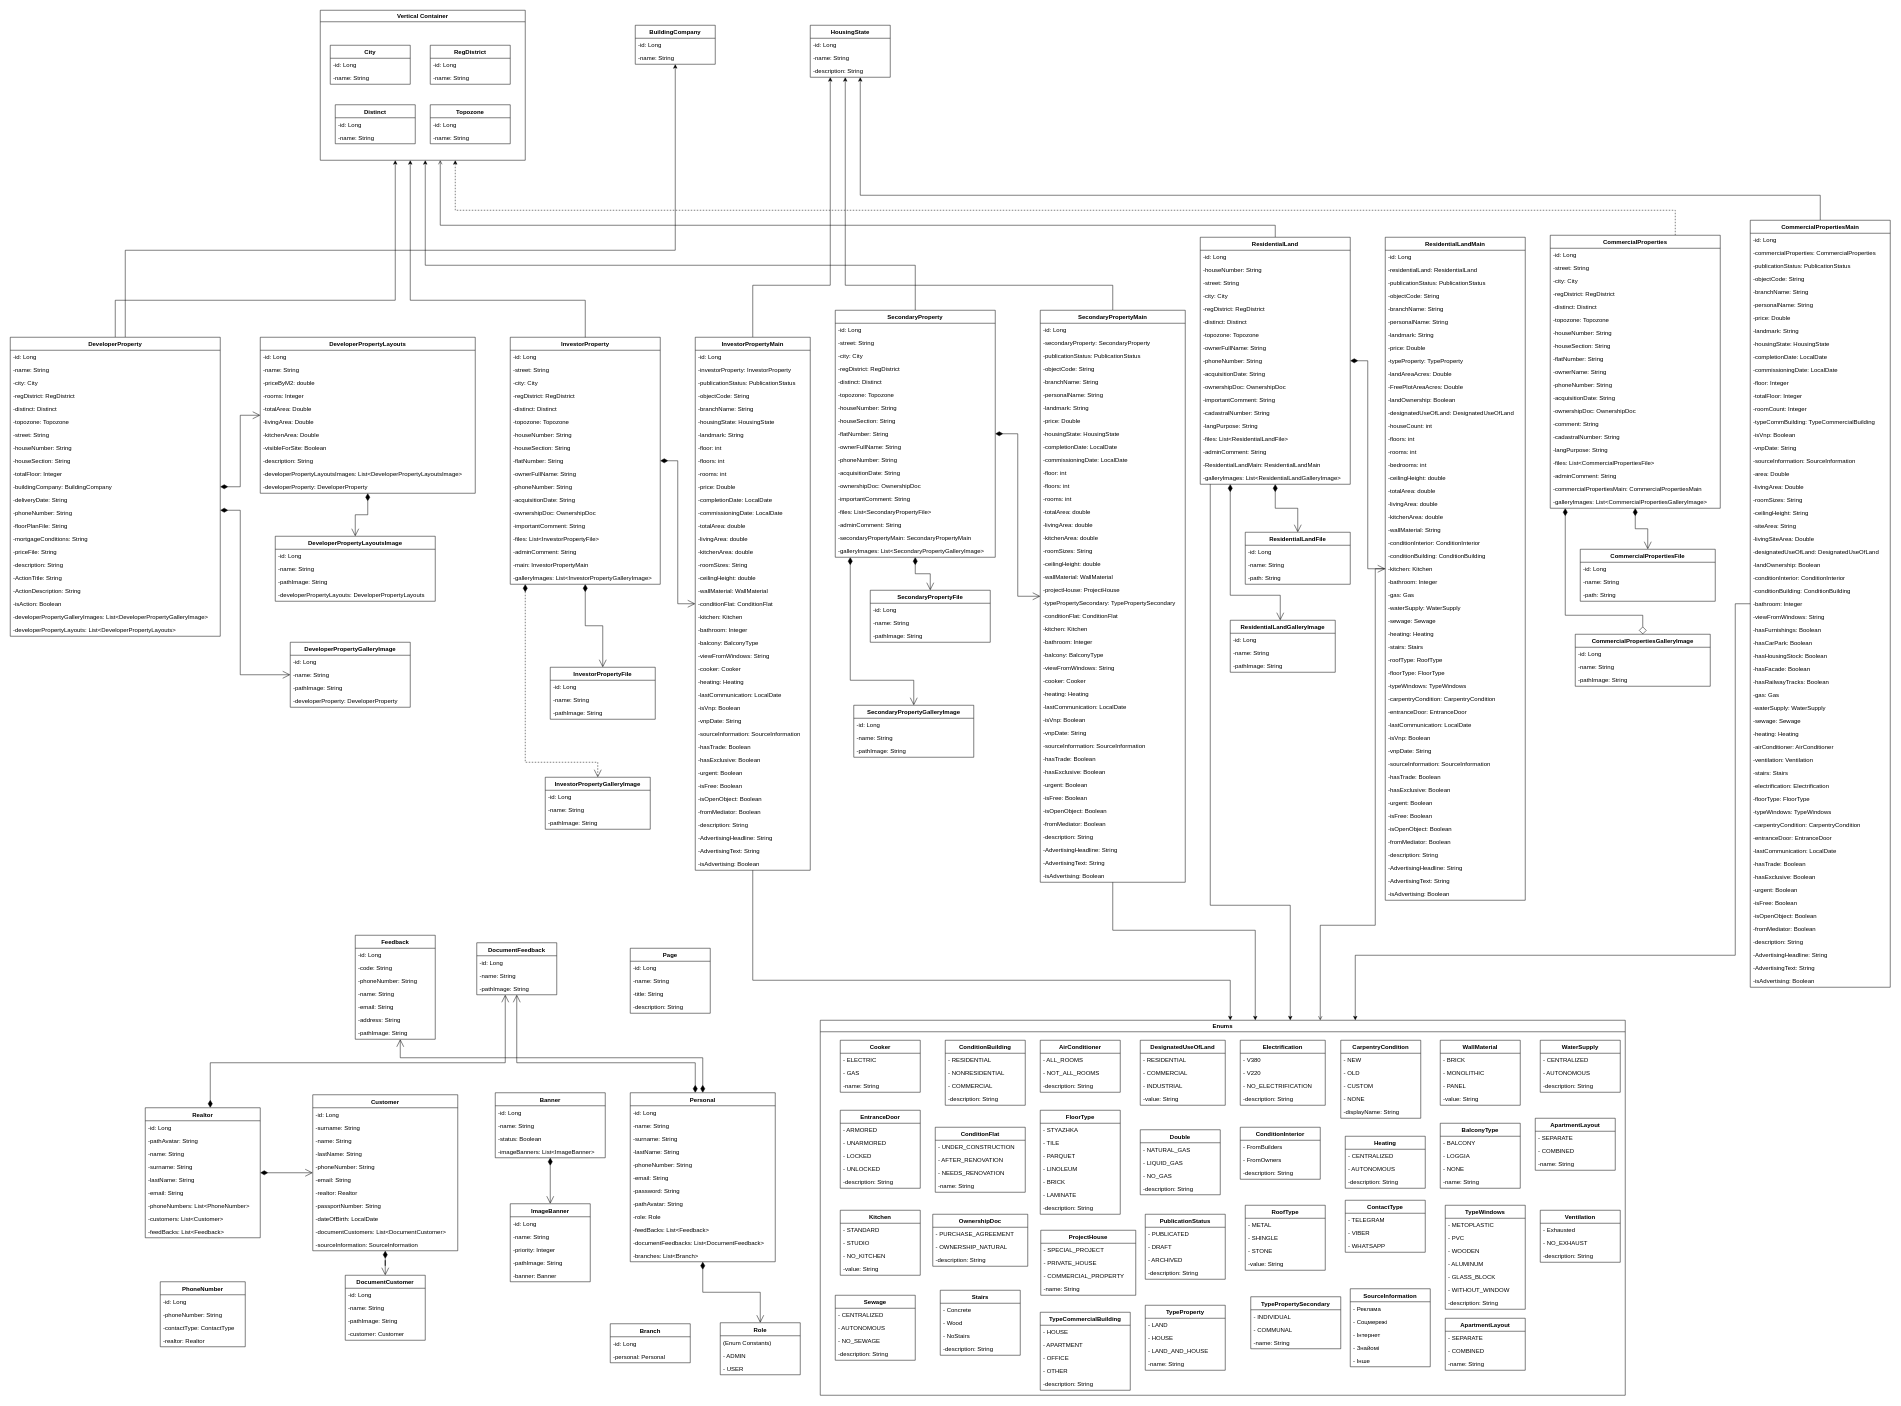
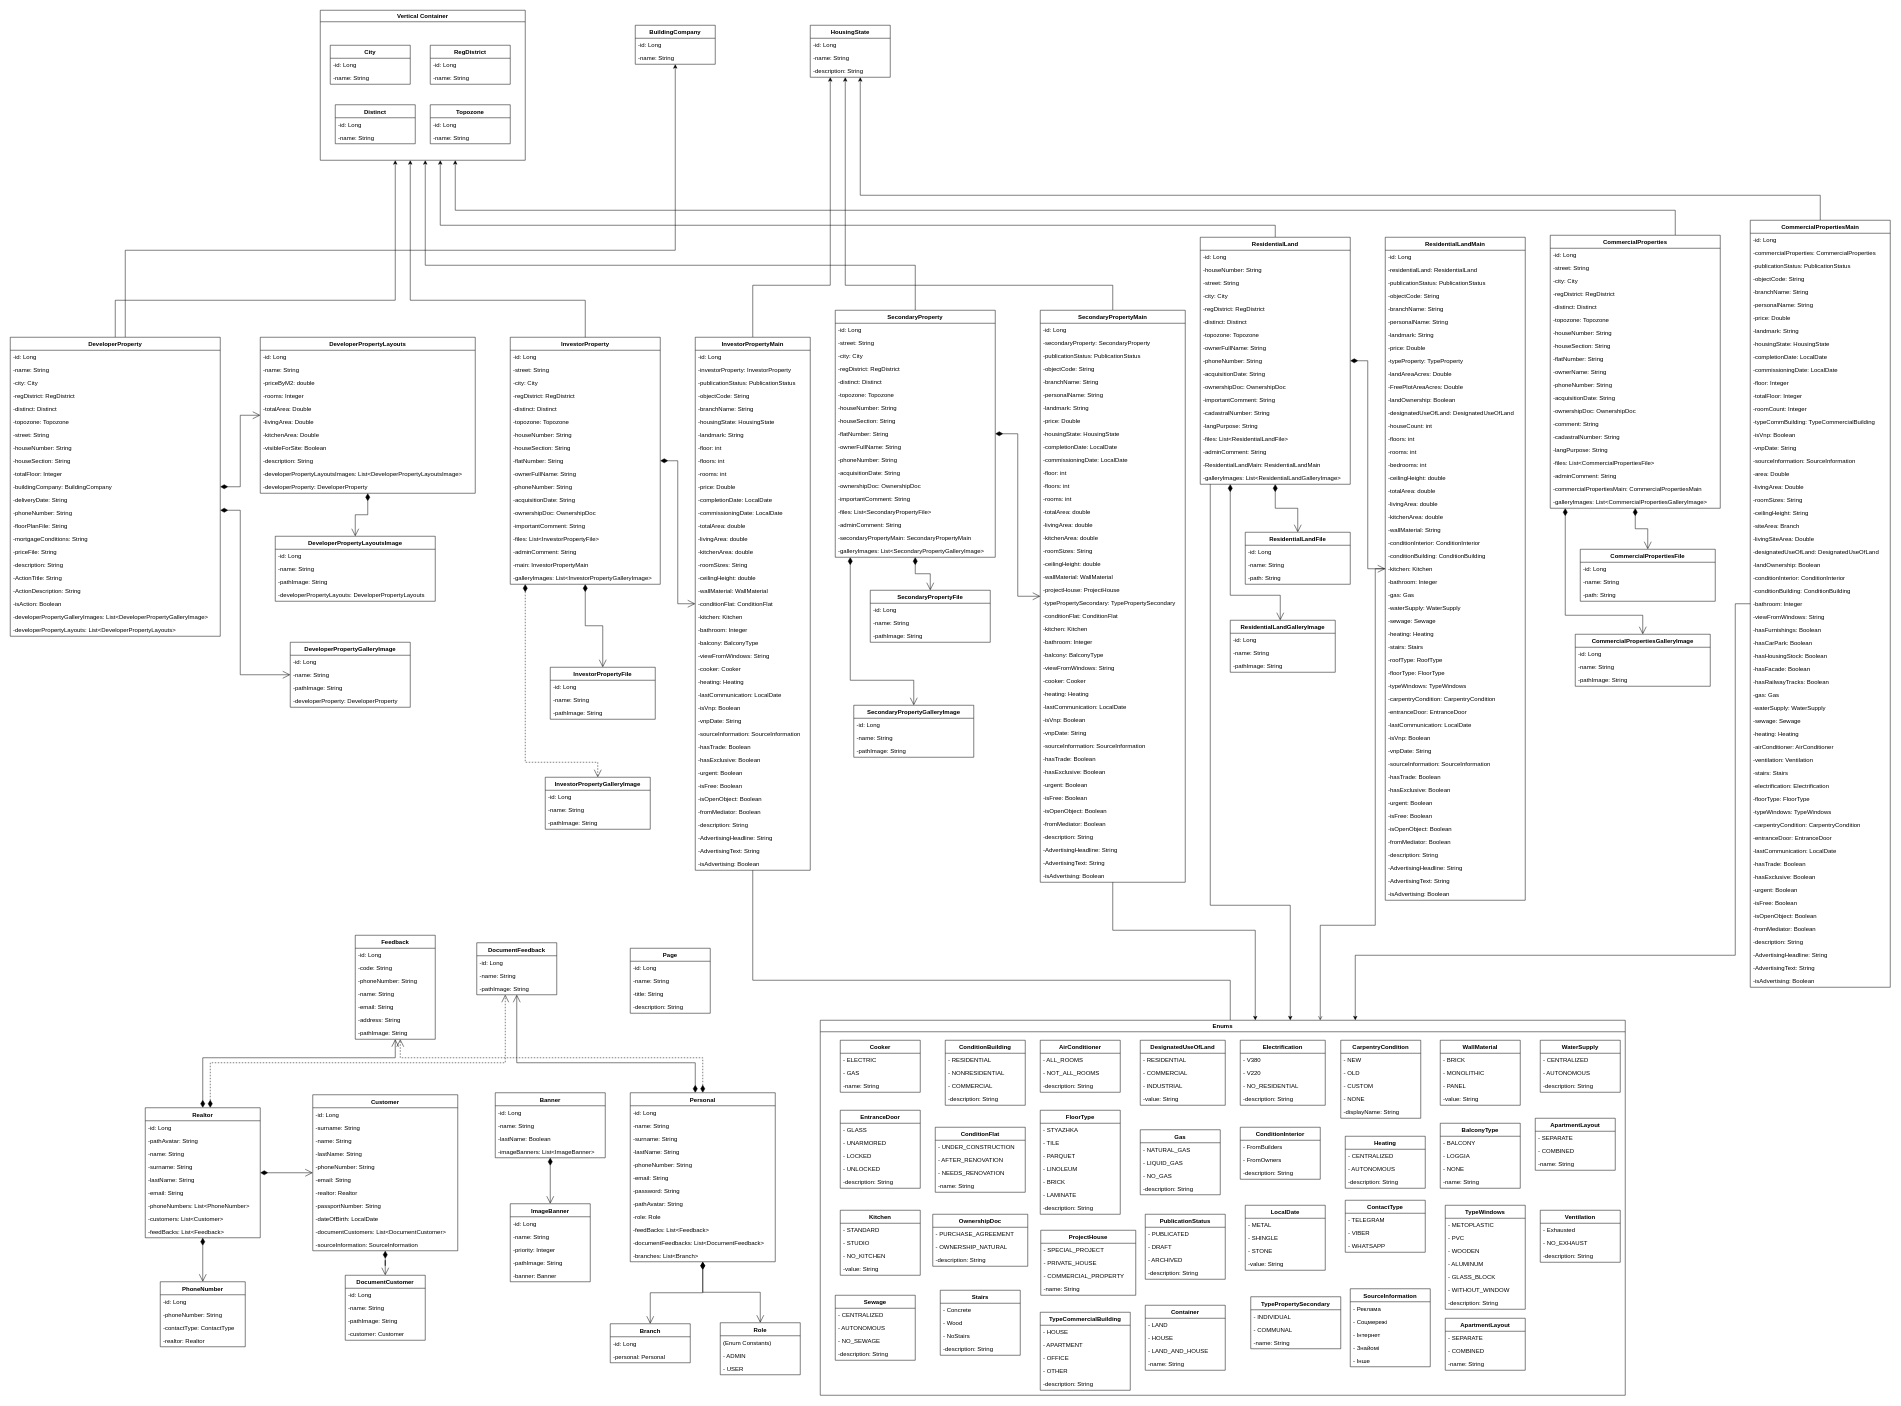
- <mxCell id="313" style="edgeStyle=orthogonalEdgeStyle;rounded=0;orthogonalLoop=1;jettySize=auto;html=1;endArrow=open;" parent="1" source="314" target="626" edge="1"><mxGeometry relative="1" as="geometry"><Array as="points"><mxPoint x="2550" y="450" /><mxPoint x="880" y="450" /></Array></mxGeometry></mxCell>
+ <mxCell id="313" style="edgeStyle=orthogonalEdgeStyle;rounded=0;orthogonalLoop=1;jettySize=auto;html=1;" parent="1" source="314" target="626" edge="1"><mxGeometry relative="1" as="geometry"><Array as="points"><mxPoint x="2550" y="450" /><mxPoint x="880" y="450" /></Array></mxGeometry></mxCell>
- <mxCell id="95" style="edgeStyle=orthogonalEdgeStyle;rounded=0;orthogonalLoop=1;jettySize=auto;html=1;dashed=1;" parent="1" source="96" target="626" edge="1"><mxGeometry relative="1" as="geometry"><Array as="points"><mxPoint x="3350" y="420" /><mxPoint x="910" y="420" /></Array></mxGeometry></mxCell>
+ <mxCell id="95" style="edgeStyle=orthogonalEdgeStyle;rounded=0;orthogonalLoop=1;jettySize=auto;html=1;" parent="1" source="96" target="626" edge="1"><mxGeometry relative="1" as="geometry"><Array as="points"><mxPoint x="3350" y="420" /><mxPoint x="910" y="420" /></Array></mxGeometry></mxCell>
- <mxCell id="150" value="-siteArea: String" style="text;strokeColor=none;fillColor=none;align=left;verticalAlign=top;spacingLeft=4;spacingRight=4;overflow=hidden;rotatable=0;points=[[0,0.5],[1,0.5]];portConstraint=eastwest;" parent="127" vertex="1"><mxGeometry y="598" width="280" height="26" as="geometry" /></mxCell>
+ <mxCell id="150" value="-siteArea: Branch" style="text;strokeColor=none;fillColor=none;align=left;verticalAlign=top;spacingLeft=4;spacingRight=4;overflow=hidden;rotatable=0;points=[[0,0.5],[1,0.5]];portConstraint=eastwest;" parent="127" vertex="1"><mxGeometry y="598" width="280" height="26" as="geometry" /></mxCell>
- <mxCell id="94" style="edgeStyle=orthogonalEdgeStyle;rounded=0;orthogonalLoop=1;jettySize=auto;html=1;startArrow=diamondThin;startFill=1;endArrow=diamond;endFill=0;endSize=13;startSize=13;" parent="1" source="96" target="121" edge="1"><mxGeometry relative="1" as="geometry"><Array as="points"><mxPoint x="3130" y="1230" /><mxPoint x="3285" y="1230" /></Array></mxGeometry></mxCell>
+ <mxCell id="94" style="edgeStyle=orthogonalEdgeStyle;rounded=0;orthogonalLoop=1;jettySize=auto;html=1;startArrow=diamondThin;startFill=1;endArrow=open;endFill=0;endSize=13;startSize=13;" parent="1" source="96" target="121" edge="1"><mxGeometry relative="1" as="geometry"><Array as="points"><mxPoint x="3130" y="1230" /><mxPoint x="3285" y="1230" /></Array></mxGeometry></mxCell>
- <mxCell id="268" style="edgeStyle=orthogonalEdgeStyle;rounded=0;orthogonalLoop=1;jettySize=auto;html=1;" parent="1" source="269" target="470" edge="1"><mxGeometry relative="1" as="geometry"><mxPoint x="950" y="2020" as="targetPoint" /><Array as="points"><mxPoint x="1505" y="1960" /><mxPoint x="2460" y="1960" /></Array></mxGeometry></mxCell>
+ <mxCell id="268" style="edgeStyle=orthogonalEdgeStyle;rounded=0;orthogonalLoop=1;jettySize=auto;html=1;endArrow=none;" parent="1" source="269" target="470" edge="1"><mxGeometry relative="1" as="geometry"><mxPoint x="950" y="2020" as="targetPoint" /><Array as="points"><mxPoint x="1505" y="1960" /><mxPoint x="2460" y="1960" /></Array></mxGeometry></mxCell>
- <mxCell id="625" style="edgeStyle=orthogonalEdgeStyle;rounded=0;orthogonalLoop=1;jettySize=auto;html=1;startArrow=diamondThin;startFill=1;endArrow=open;endFill=0;endSize=13;startSize=13;" parent="1" source="54" target="33" edge="1"><mxGeometry relative="1" as="geometry"><Array as="points"><mxPoint x="1405" y="2115" /><mxPoint x="800" y="2115" /></Array></mxGeometry></mxCell>
+ <mxCell id="625" style="edgeStyle=orthogonalEdgeStyle;rounded=0;orthogonalLoop=1;jettySize=auto;html=1;startArrow=diamondThin;startFill=1;endArrow=open;endFill=0;endSize=13;startSize=13;dashed=1;" parent="1" source="54" target="33" edge="1"><mxGeometry relative="1" as="geometry"><Array as="points"><mxPoint x="1405" y="2115" /><mxPoint x="800" y="2115" /></Array></mxGeometry></mxCell>
- <mxCell id="75" style="edgeStyle=orthogonalEdgeStyle;rounded=0;orthogonalLoop=1;jettySize=auto;html=1;startArrow=diamondThin;startFill=1;endArrow=open;endFill=0;endSize=13;startSize=13;" parent="1" source="76" target="29" edge="1"><mxGeometry relative="1" as="geometry"><Array as="points"><mxPoint x="420" y="2125" /><mxPoint x="1010" y="2125" /></Array></mxGeometry></mxCell>
+ <mxCell id="75" style="edgeStyle=orthogonalEdgeStyle;rounded=0;orthogonalLoop=1;jettySize=auto;html=1;startArrow=diamondThin;startFill=1;endArrow=open;endFill=0;endSize=13;startSize=13;dashed=1;" parent="1" source="76" target="29" edge="1"><mxGeometry relative="1" as="geometry"><Array as="points"><mxPoint x="420" y="2125" /><mxPoint x="1010" y="2125" /></Array></mxGeometry></mxCell>
- <mxCell id="492" value="- NO_ELECTRIFICATION" style="text;strokeColor=none;fillColor=none;align=left;verticalAlign=top;spacingLeft=4;spacingRight=4;overflow=hidden;rotatable=0;points=[[0,0.5],[1,0.5]];portConstraint=eastwest;" parent="489" vertex="1"><mxGeometry y="78" width="170" height="26" as="geometry" /></mxCell>
+ <mxCell id="492" value="- NO_RESIDENTIAL" style="text;strokeColor=none;fillColor=none;align=left;verticalAlign=top;spacingLeft=4;spacingRight=4;overflow=hidden;rotatable=0;points=[[0,0.5],[1,0.5]];portConstraint=eastwest;" parent="489" vertex="1"><mxGeometry y="78" width="170" height="26" as="geometry" /></mxCell>
+ <mxCell id="74" style="edgeStyle=orthogonalEdgeStyle;rounded=0;orthogonalLoop=1;jettySize=auto;html=1;startArrow=diamondThin;startFill=1;endArrow=open;endFill=0;endSize=13;startSize=13;" parent="1" source="76" target="33" edge="1"><mxGeometry relative="1" as="geometry"><Array as="points"><mxPoint x="405" y="2115" /><mxPoint x="790" y="2115" /></Array></mxGeometry></mxCell>
- <mxCell id="495" value="- ARMORED" style="text;strokeColor=none;fillColor=none;align=left;verticalAlign=top;spacingLeft=4;spacingRight=4;overflow=hidden;rotatable=0;points=[[0,0.5],[1,0.5]];portConstraint=eastwest;" parent="494" vertex="1"><mxGeometry y="26" width="160" height="26" as="geometry" /></mxCell>
+ <mxCell id="495" value="- GLASS" style="text;strokeColor=none;fillColor=none;align=left;verticalAlign=top;spacingLeft=4;spacingRight=4;overflow=hidden;rotatable=0;points=[[0,0.5],[1,0.5]];portConstraint=eastwest;" parent="494" vertex="1"><mxGeometry y="26" width="160" height="26" as="geometry" /></mxCell>
- <mxCell id="513" value="Double" style="swimlane;fontStyle=1;childLayout=stackLayout;horizontal=1;startSize=26;horizontalStack=0;resizeParent=1;resizeParentMax=0;resizeLast=0;collapsible=1;marginBottom=0;" parent="470" vertex="1"><mxGeometry x="640" y="219" width="160" height="130" as="geometry" /></mxCell>
+ <mxCell id="513" value="Gas" style="swimlane;fontStyle=1;childLayout=stackLayout;horizontal=1;startSize=26;horizontalStack=0;resizeParent=1;resizeParentMax=0;resizeLast=0;collapsible=1;marginBottom=0;" parent="470" vertex="1"><mxGeometry x="640" y="219" width="160" height="130" as="geometry" /></mxCell>
- <mxCell id="6" value="-status: Boolean" style="text;strokeColor=none;fillColor=none;align=left;verticalAlign=top;spacingLeft=4;spacingRight=4;overflow=hidden;rotatable=0;points=[[0,0.5],[1,0.5]];portConstraint=eastwest;" parent="3" vertex="1"><mxGeometry y="78" width="220" height="26" as="geometry" /></mxCell>
+ <mxCell id="6" value="-lastName: Boolean" style="text;strokeColor=none;fillColor=none;align=left;verticalAlign=top;spacingLeft=4;spacingRight=4;overflow=hidden;rotatable=0;points=[[0,0.5],[1,0.5]];portConstraint=eastwest;" parent="3" vertex="1"><mxGeometry y="78" width="220" height="26" as="geometry" /></mxCell>
- <mxCell id="551" value="RoofType" style="swimlane;fontStyle=1;childLayout=stackLayout;horizontal=1;startSize=26;horizontalStack=0;resizeParent=1;resizeParentMax=0;resizeLast=0;collapsible=1;marginBottom=0;" parent="470" vertex="1"><mxGeometry x="850" y="370" width="160" height="130" as="geometry" /></mxCell>
+ <mxCell id="551" value="LocalDate" style="swimlane;fontStyle=1;childLayout=stackLayout;horizontal=1;startSize=26;horizontalStack=0;resizeParent=1;resizeParentMax=0;resizeLast=0;collapsible=1;marginBottom=0;" parent="470" vertex="1"><mxGeometry x="850" y="370" width="160" height="130" as="geometry" /></mxCell>
+ <mxCell id="72" style="edgeStyle=orthogonalEdgeStyle;rounded=0;orthogonalLoop=1;jettySize=auto;html=1;startArrow=diamondThin;startFill=1;endArrow=open;endFill=0;endSize=13;startSize=13;" parent="1" source="76" target="67" edge="1"><mxGeometry relative="1" as="geometry" /></mxCell>
+ <mxCell id="53" style="edgeStyle=orthogonalEdgeStyle;rounded=0;orthogonalLoop=1;jettySize=auto;html=1;entryX=0.5;entryY=0;entryDx=0;entryDy=0;startArrow=diamondThin;startFill=1;endArrow=open;endFill=0;endSize=13;startSize=13;" parent="1" source="54" target="8" edge="1"><mxGeometry relative="1" as="geometry" /></mxCell>
- <mxCell id="572" value="TypeProperty" style="swimlane;fontStyle=1;childLayout=stackLayout;horizontal=1;startSize=26;horizontalStack=0;resizeParent=1;resizeParentMax=0;resizeLast=0;collapsible=1;marginBottom=0;" parent="470" vertex="1"><mxGeometry x="650" y="570" width="160" height="130" as="geometry" /></mxCell>
+ <mxCell id="572" value="Container" style="swimlane;fontStyle=1;childLayout=stackLayout;horizontal=1;startSize=26;horizontalStack=0;resizeParent=1;resizeParentMax=0;resizeLast=0;collapsible=1;marginBottom=0;" parent="470" vertex="1"><mxGeometry x="650" y="570" width="160" height="130" as="geometry" /></mxCell>
